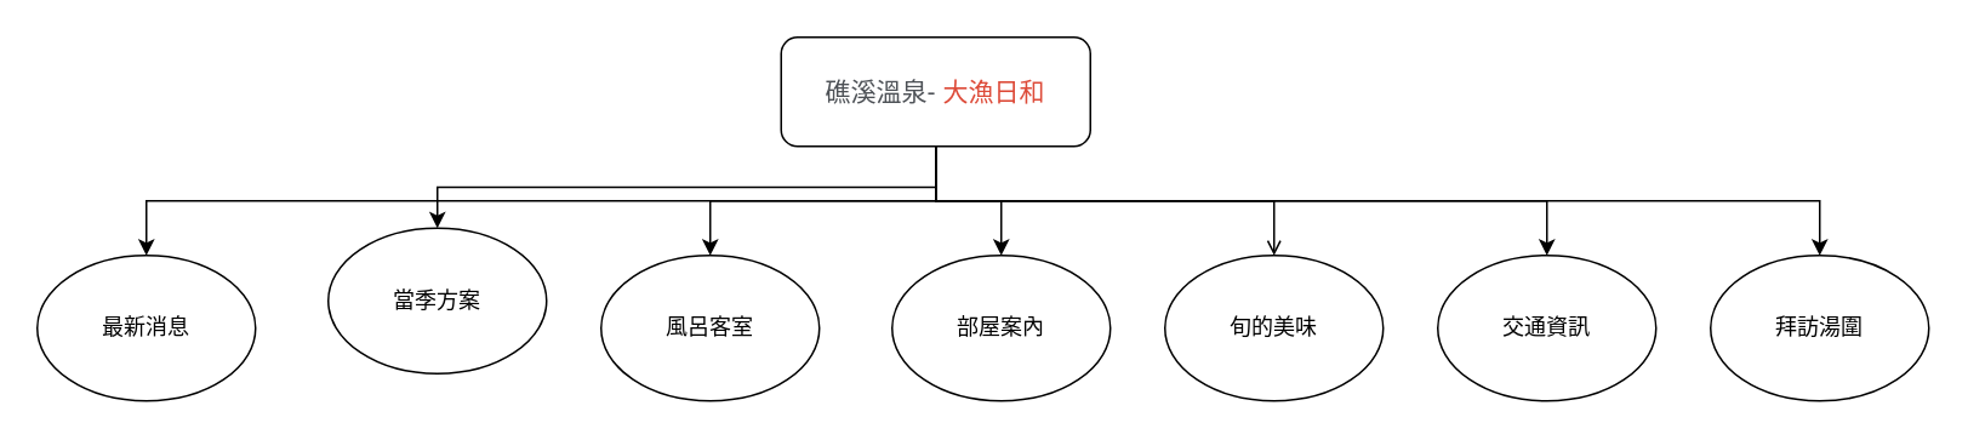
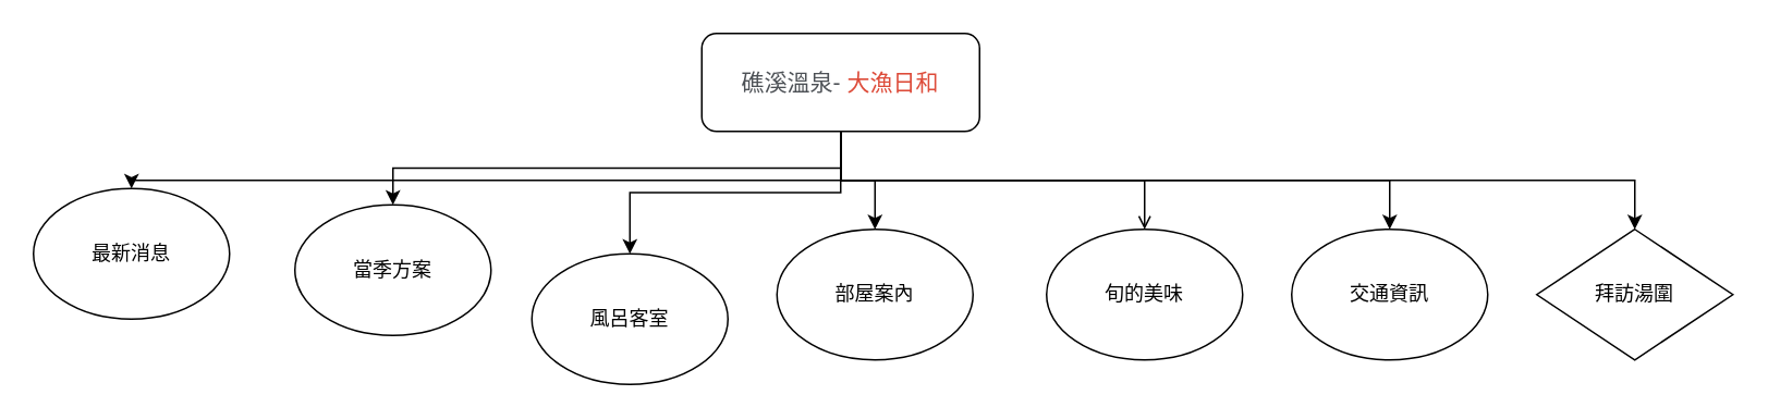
- <mxCell id="10" value="最新消息" style="ellipse;whiteSpace=wrap;html=1;" vertex="1" parent="1"><mxGeometry x="20" y="140" width="120" height="80" as="geometry" /></mxCell>
+ <mxCell id="10" value="最新消息" style="ellipse;whiteSpace=wrap;html=1;" vertex="1" parent="1"><mxGeometry x="20" y="115" width="120" height="80" as="geometry" /></mxCell>
- <mxCell id="12" value="風呂客室" style="ellipse;whiteSpace=wrap;html=1;" vertex="1" parent="1"><mxGeometry x="330" y="140" width="120" height="80" as="geometry" /></mxCell>
+ <mxCell id="12" value="風呂客室" style="ellipse;whiteSpace=wrap;html=1;" vertex="1" parent="1"><mxGeometry x="325" y="155" width="120" height="80" as="geometry" /></mxCell>
- <mxCell id="13" value="部屋案內" style="ellipse;whiteSpace=wrap;html=1;" vertex="1" parent="1"><mxGeometry x="490" y="140" width="120" height="80" as="geometry" /></mxCell>
+ <mxCell id="13" value="部屋案內" style="ellipse;whiteSpace=wrap;html=1;" vertex="1" parent="1"><mxGeometry x="475" y="140" width="120" height="80" as="geometry" /></mxCell>
- <mxCell id="16" value="拜訪湯圍" style="ellipse;whiteSpace=wrap;html=1;" vertex="1" parent="1"><mxGeometry x="940" y="140" width="120" height="80" as="geometry" /></mxCell>
+ <mxCell id="16" value="拜訪湯圍" style="rhombus;whiteSpace=wrap;html=1;" vertex="1" parent="1"><mxGeometry x="940" y="140" width="120" height="80" as="geometry" /></mxCell>
